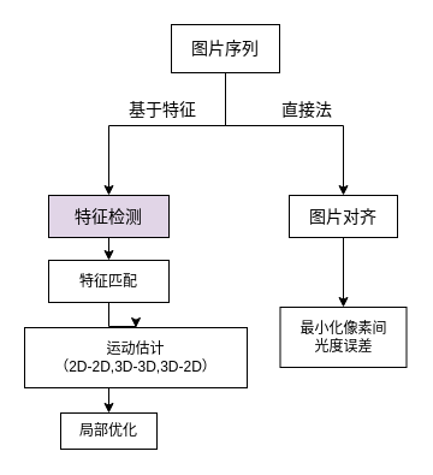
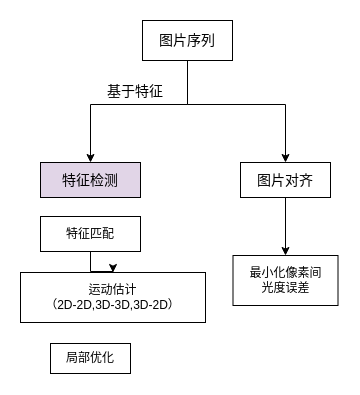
- <mxCell id="16" value="&lt;font style=&quot;font-size: 14px&quot;&gt;直接法&lt;/font&gt;" style="text;html=1;strokeColor=none;fillColor=none;align=center;verticalAlign=middle;whiteSpace=wrap;rounded=0;" vertex="1" parent="1"><mxGeometry x="220" y="81" width="70" height="20" as="geometry" /></mxCell>
- <mxCell id="5" style="edgeStyle=orthogonalEdgeStyle;rounded=0;orthogonalLoop=1;jettySize=auto;html=1;exitX=0.5;exitY=1;exitDx=0;exitDy=0;entryX=0.5;entryY=0;entryDx=0;entryDy=0;" edge="1" parent="1" source="6" target="10"><mxGeometry relative="1" as="geometry" /></mxCell>
- <mxCell id="11" style="edgeStyle=orthogonalEdgeStyle;rounded=0;orthogonalLoop=1;jettySize=auto;html=1;exitX=0.5;exitY=1;exitDx=0;exitDy=0;entryX=0.5;entryY=0;entryDx=0;entryDy=0;" edge="1" parent="1" source="12" target="13"><mxGeometry relative="1" as="geometry" /></mxCell>
